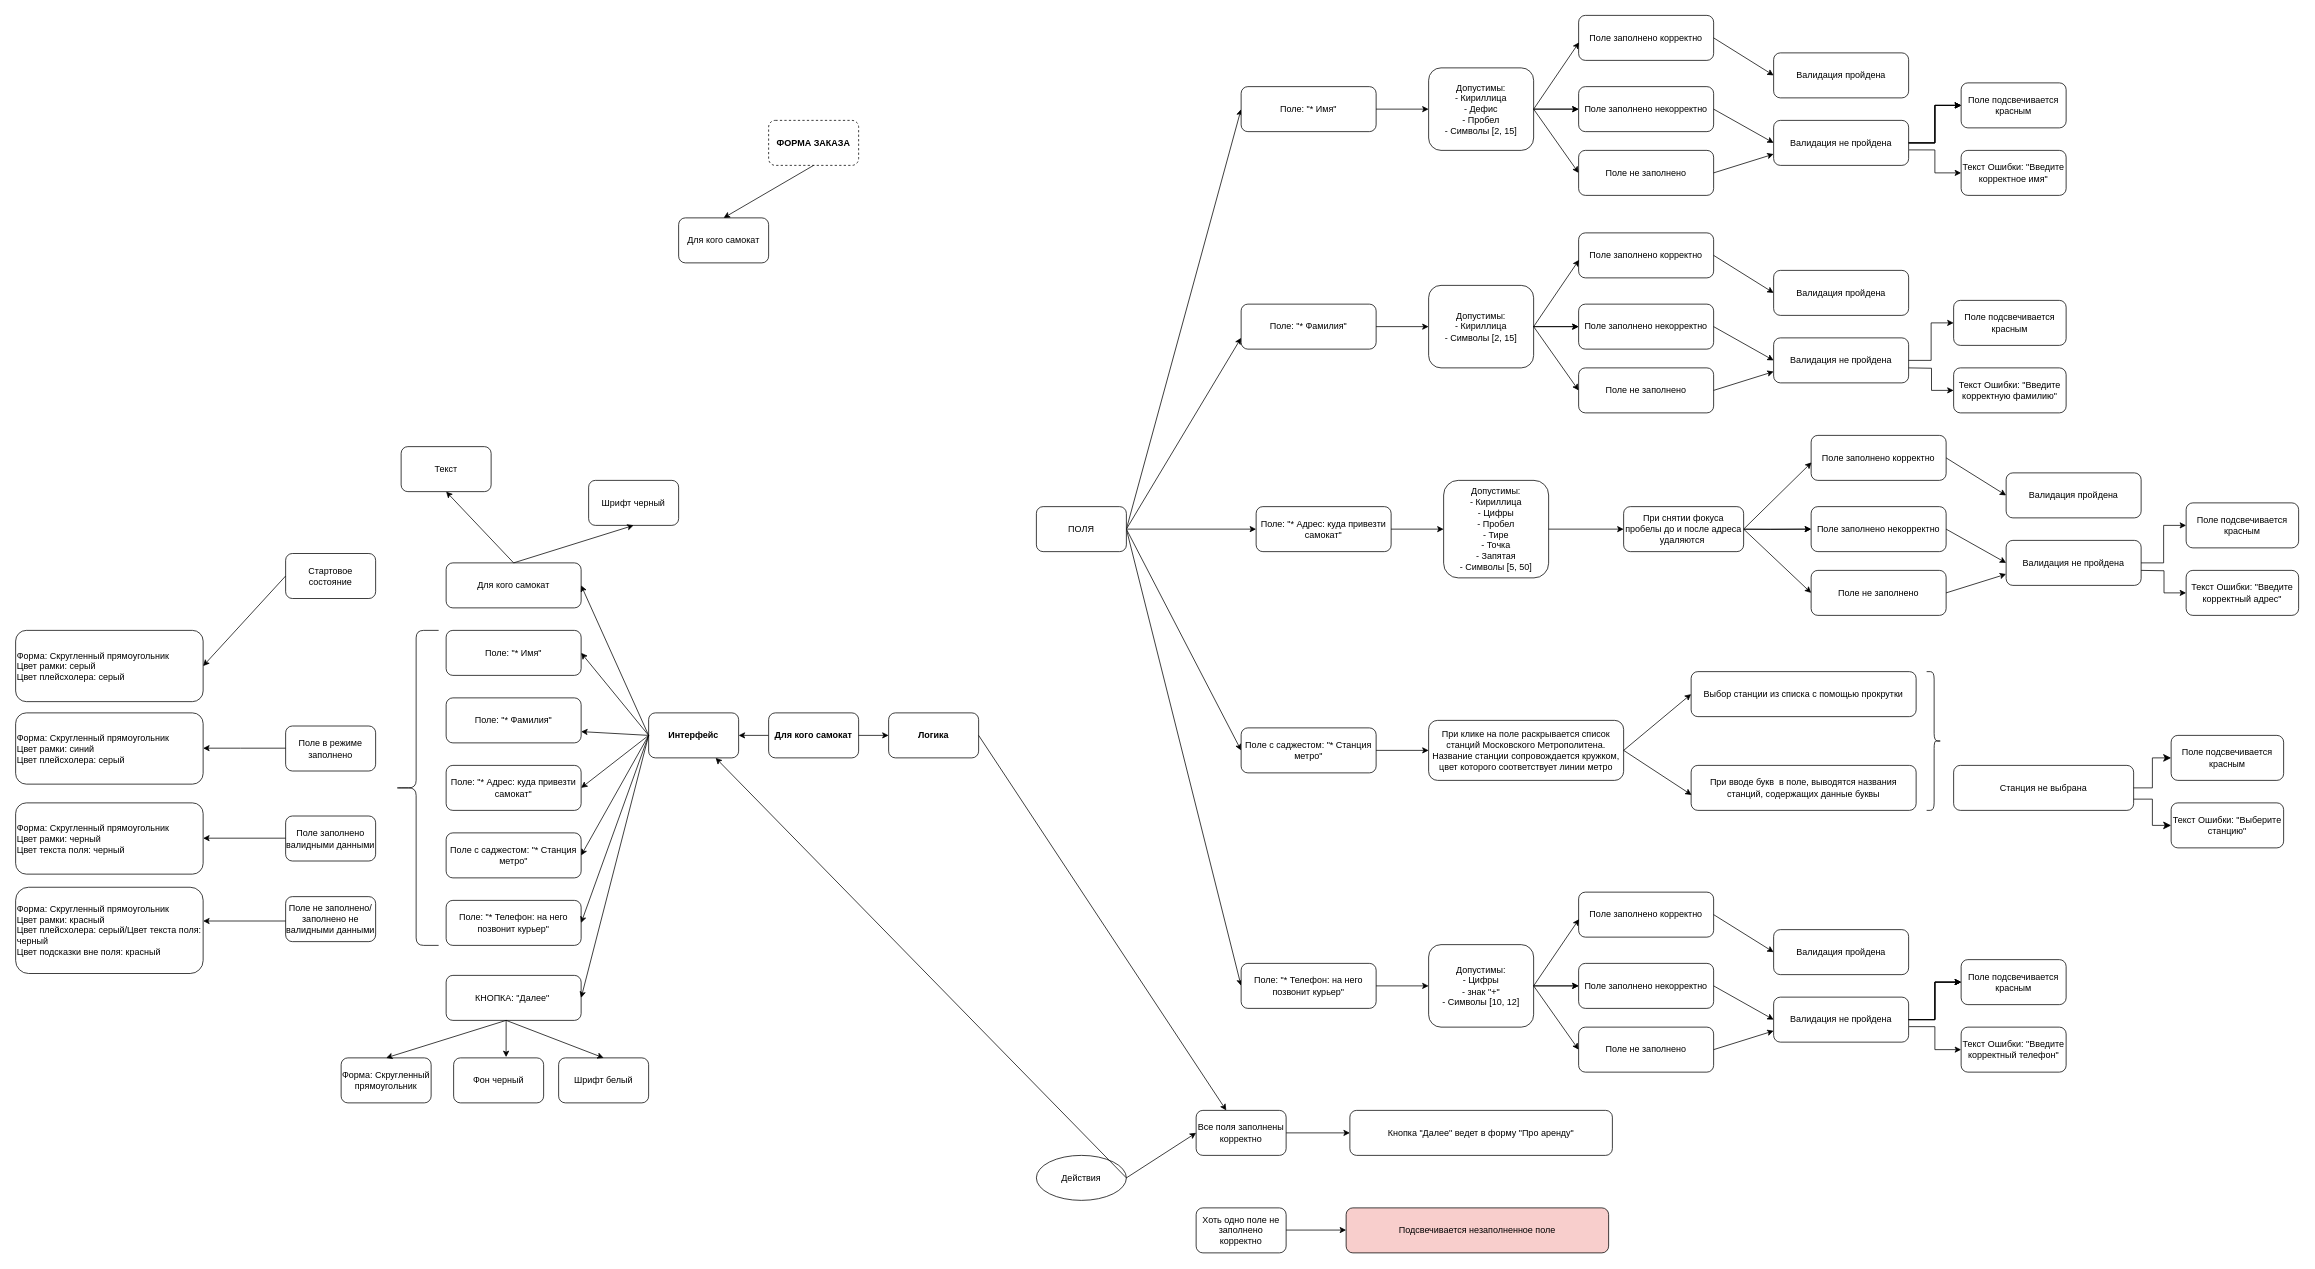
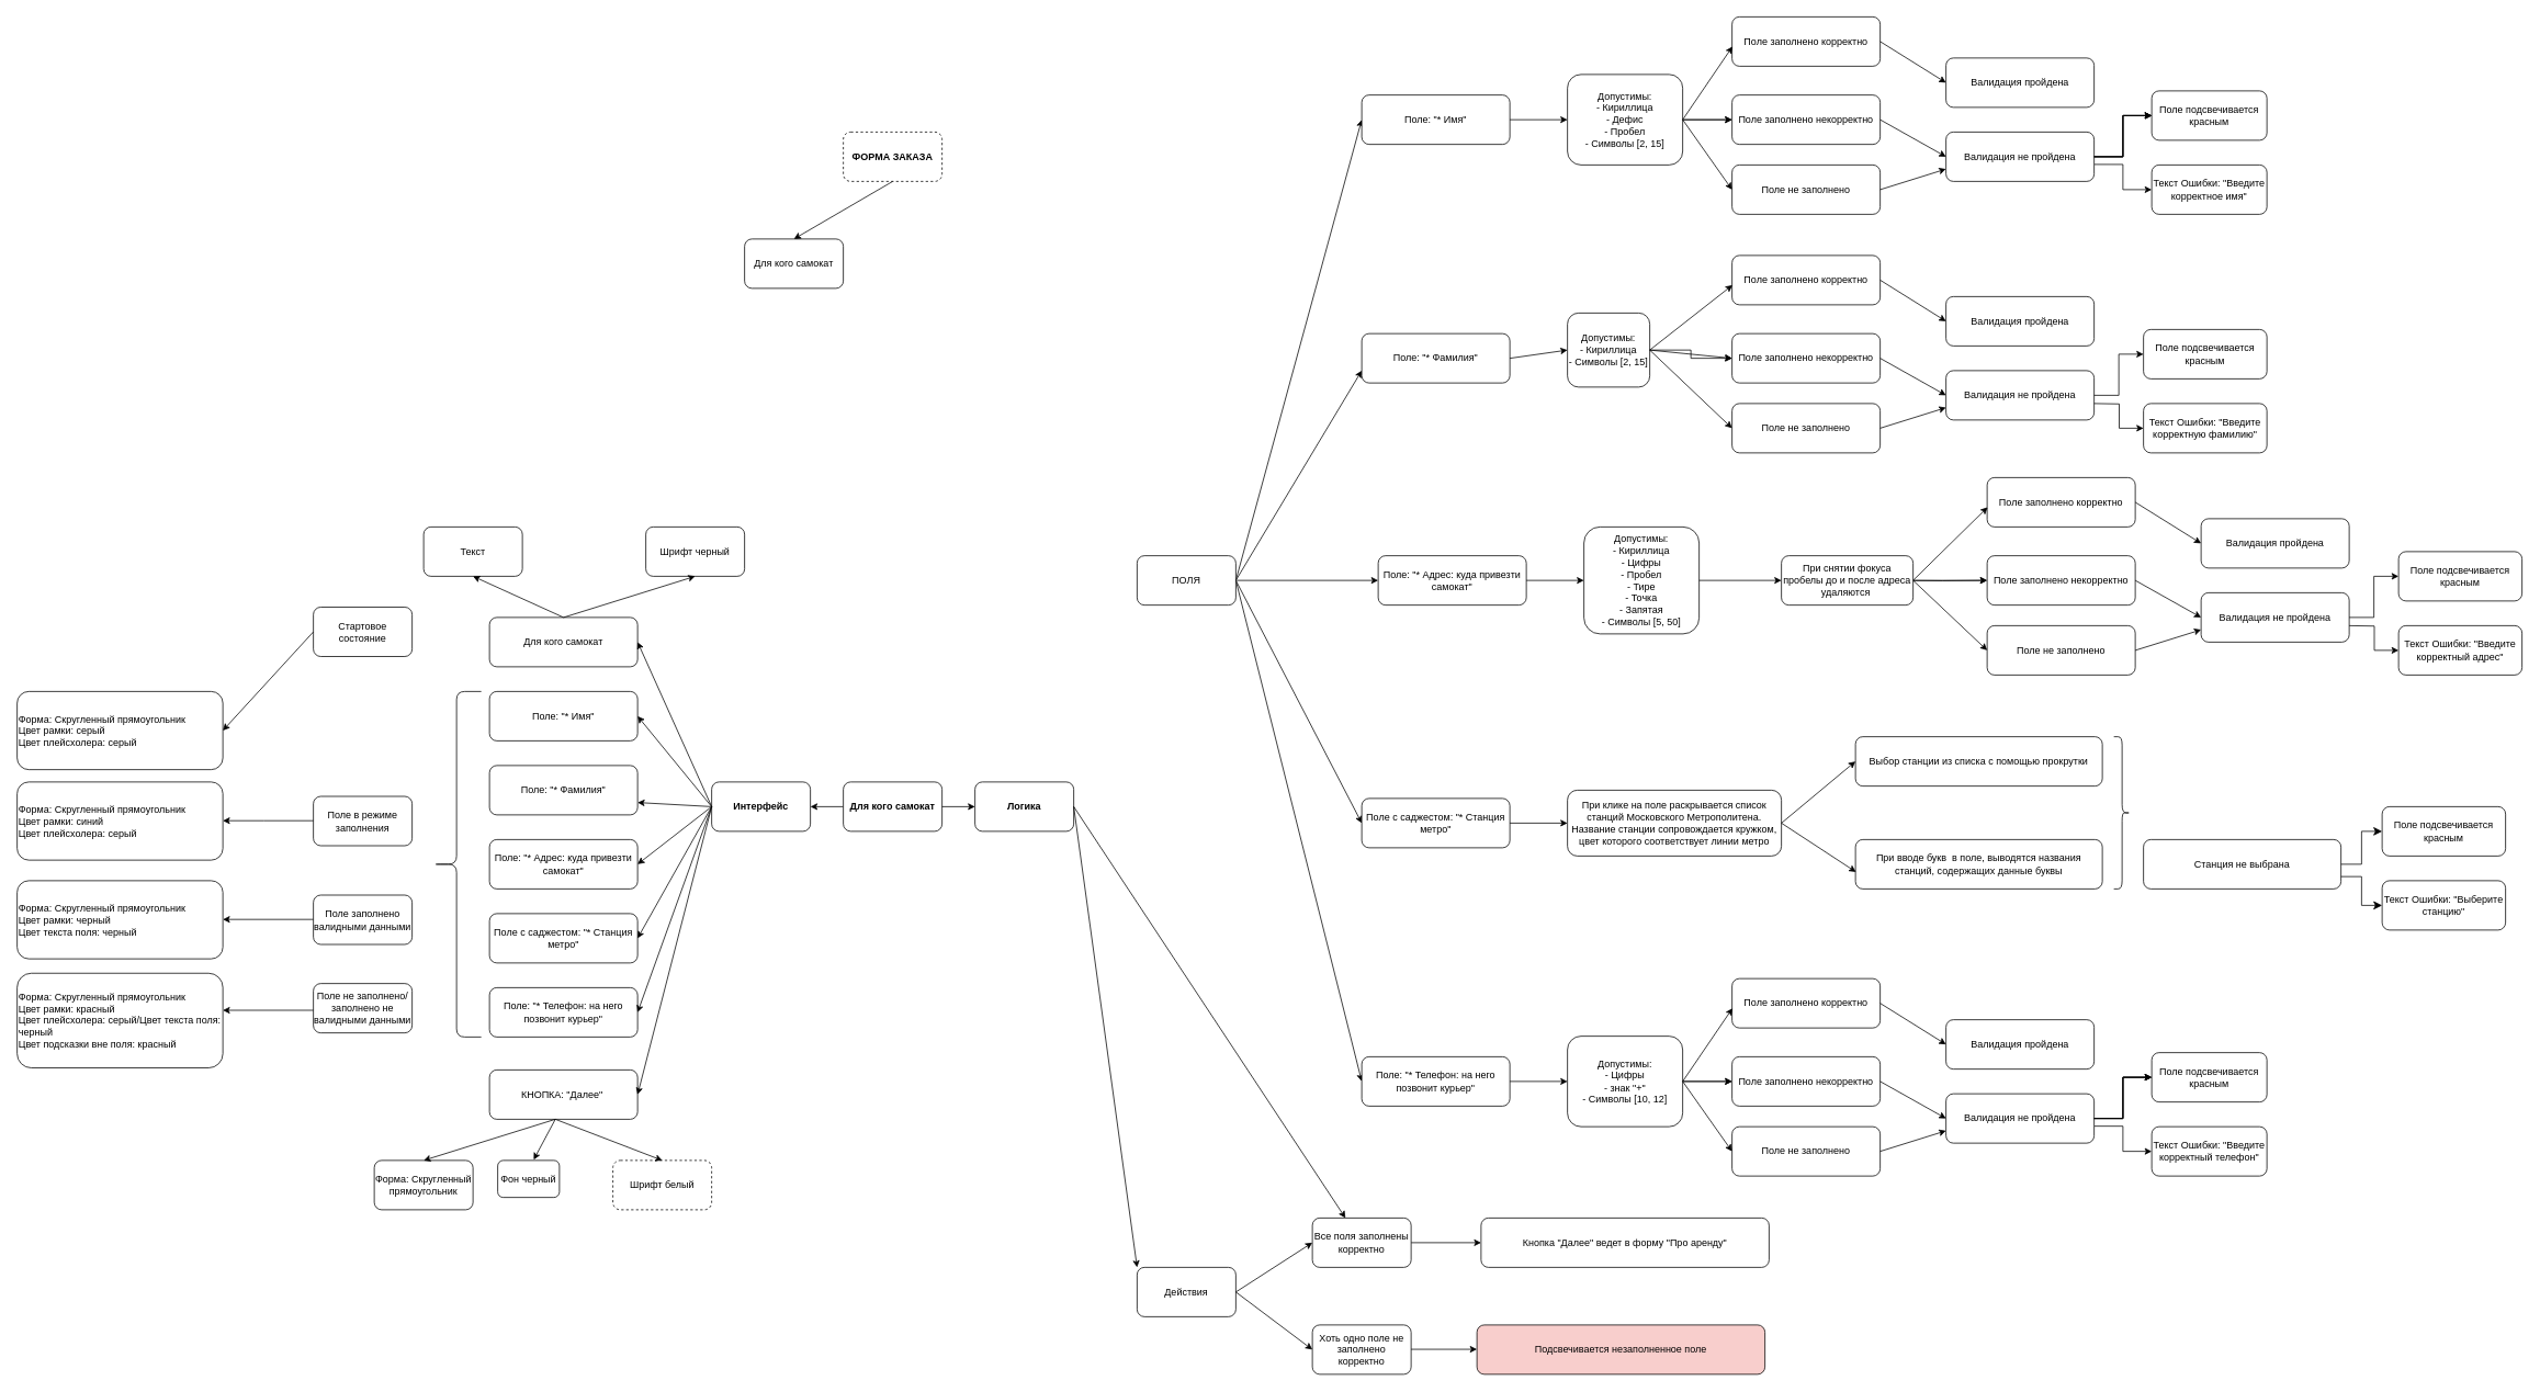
- <mxCell id="56" value="Допустимы:&lt;br&gt;- Кириллица&lt;br&gt;- Символы [2, 15]" style="whiteSpace=wrap;html=1;rounded=1;" vertex="1" parent="54"><mxGeometry x="250" y="70" width="140" height="110" as="geometry" /></mxCell>
+ <mxCell id="56" value="Допустимы:&lt;br&gt;- Кириллица&lt;br&gt;- Символы [2, 15]" style="whiteSpace=wrap;html=1;rounded=1;" vertex="1" parent="54"><mxGeometry x="250" y="70" width="100" height="90" as="geometry" /></mxCell>
- <mxCell id="28" value="Текст" style="rounded=1;whiteSpace=wrap;html=1;" vertex="1" parent="1"><mxGeometry x="534" y="595" width="120" height="60" as="geometry" /></mxCell>
+ <mxCell id="28" value="Текст" style="rounded=1;whiteSpace=wrap;html=1;" vertex="1" parent="1"><mxGeometry x="514" y="640" width="120" height="60" as="geometry" /></mxCell>
- <mxCell id="37" value="Поле в режиме заполнено" style="rounded=1;whiteSpace=wrap;html=1;" vertex="1" parent="1"><mxGeometry x="380" y="967.5" width="120" height="60" as="geometry" /></mxCell>
+ <mxCell id="37" value="Поле в режиме заполнения" style="rounded=1;whiteSpace=wrap;html=1;" vertex="1" parent="1"><mxGeometry x="380" y="967.5" width="120" height="60" as="geometry" /></mxCell>
+ <mxCell id="154" value="" style="endArrow=classic;html=1;rounded=0;exitX=1;exitY=0.5;exitDx=0;exitDy=0;entryX=0;entryY=0;entryDx=0;entryDy=0;" edge="1" parent="1" source="6" target="153"><mxGeometry width="50" height="50" relative="1" as="geometry"><mxPoint x="2094" y="1320" as="sourcePoint" /><mxPoint x="2144" y="1270" as="targetPoint" /></mxGeometry></mxCell>
- <mxCell id="16" value="Фон черный" style="rounded=1;whiteSpace=wrap;html=1;" parent="1" vertex="1"><mxGeometry x="604" y="1410" width="120" height="60" as="geometry" /></mxCell>
+ <mxCell id="16" value="Фон черный" style="rounded=1;whiteSpace=wrap;html=1;" parent="1" vertex="1"><mxGeometry x="604" y="1410" width="75" height="45" as="geometry" /></mxCell>
- <mxCell id="15" value="Шрифт белый" style="rounded=1;whiteSpace=wrap;html=1;" parent="1" vertex="1"><mxGeometry x="744" y="1410" width="120" height="60" as="geometry" /></mxCell>
+ <mxCell id="15" value="Шрифт белый" style="rounded=1;whiteSpace=wrap;html=1;dashed=1;" parent="1" vertex="1"><mxGeometry x="744" y="1410" width="120" height="60" as="geometry" /></mxCell>
- <mxCell id="162" value="" style="endArrow=classic;html=1;rounded=0;exitX=1;exitY=0.5;exitDx=0;exitDy=0;" edge="1" parent="1" source="153" target="5"><mxGeometry width="50" height="50" relative="1" as="geometry"><mxPoint x="1511" y="1580" as="sourcePoint" /><mxPoint x="1604" y="1510" as="targetPoint" /></mxGeometry></mxCell>
+ <mxCell id="162" value="" style="endArrow=classic;html=1;rounded=0;exitX=1;exitY=0.5;exitDx=0;exitDy=0;entryX=0;entryY=0.5;entryDx=0;entryDy=0;" edge="1" parent="1" source="153" target="155"><mxGeometry width="50" height="50" relative="1" as="geometry"><mxPoint x="1511" y="1580" as="sourcePoint" /><mxPoint x="1604" y="1510" as="targetPoint" /></mxGeometry></mxCell>
- <mxCell id="153" value="Действия" style="ellipse;whiteSpace=wrap;html=1;" vertex="1" parent="1"><mxGeometry x="1381" y="1540" width="120" height="60" as="geometry" /></mxCell>
+ <mxCell id="153" value="Действия" style="rounded=1;whiteSpace=wrap;html=1;" vertex="1" parent="1"><mxGeometry x="1381" y="1540" width="120" height="60" as="geometry" /></mxCell>
